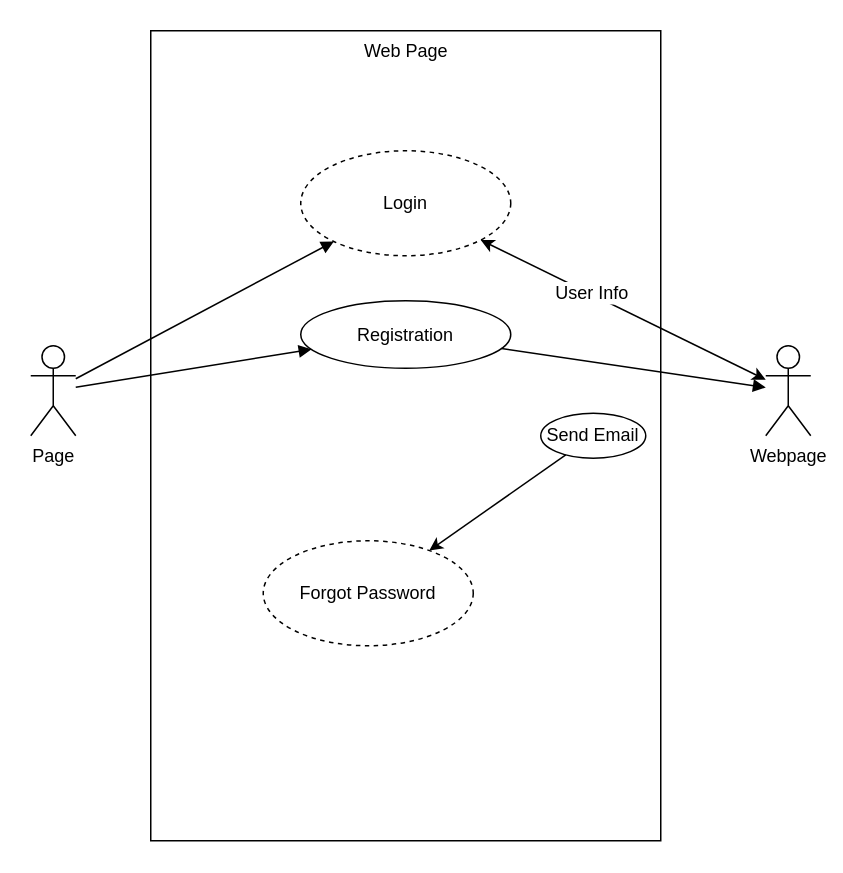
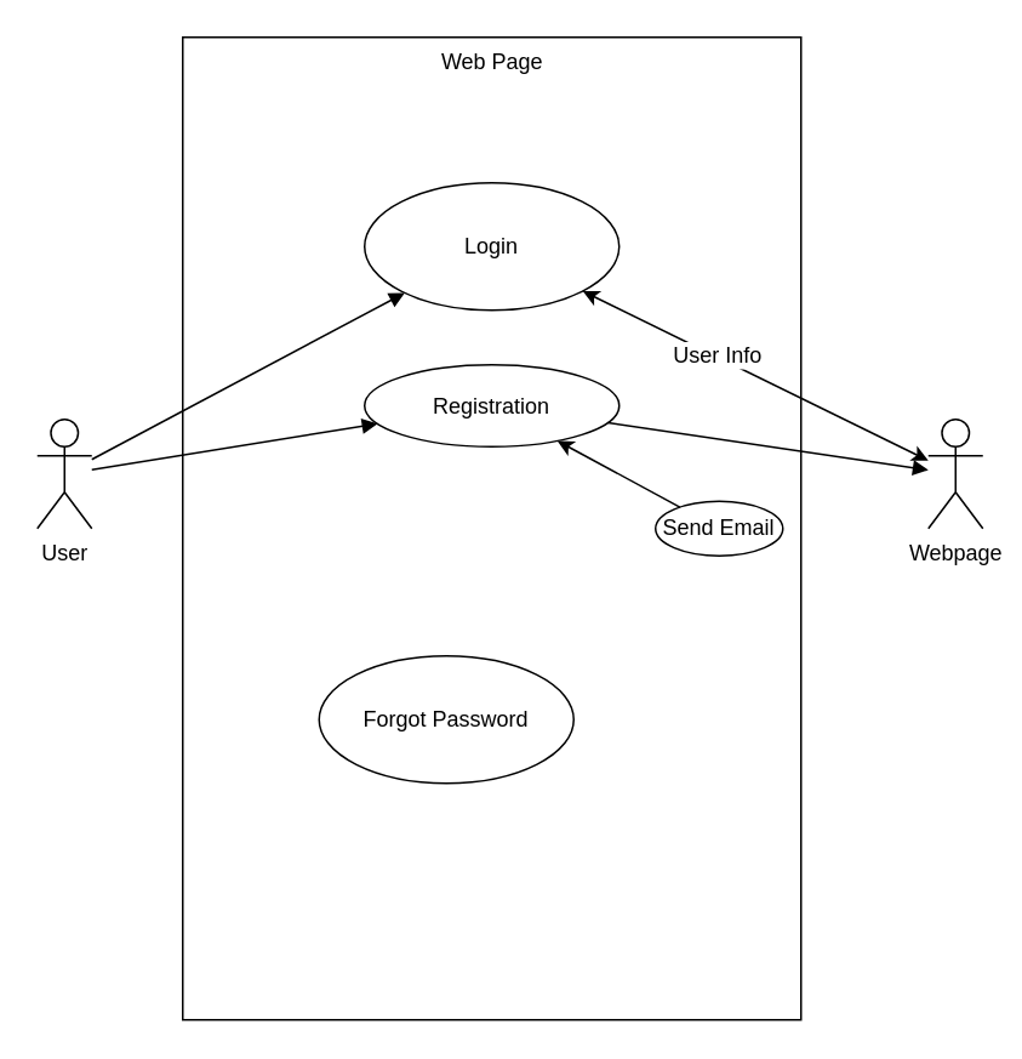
- <mxCell id="5" value="Login" style="ellipse;whiteSpace=wrap;html=1;fontSize=12;dashed=1;" vertex="1" parent="1"><mxGeometry x="200" y="100" width="140" height="70" as="geometry" /></mxCell>
+ <mxCell id="5" value="Login" style="ellipse;whiteSpace=wrap;html=1;fontSize=12;" vertex="1" parent="1"><mxGeometry x="200" y="100" width="140" height="70" as="geometry" /></mxCell>
- <mxCell id="3" value="Page" style="shape=umlActor;verticalLabelPosition=bottom;verticalAlign=top;html=1;outlineConnect=0;" vertex="1" parent="1"><mxGeometry x="20" y="230" width="30" height="60" as="geometry" /></mxCell>
+ <mxCell id="3" value="User" style="shape=umlActor;verticalLabelPosition=bottom;verticalAlign=top;html=1;outlineConnect=0;" vertex="1" parent="1"><mxGeometry x="20" y="230" width="30" height="60" as="geometry" /></mxCell>
- <mxCell id="14" value="" style="endArrow=classic;html=1;rounded=0;fontSize=12;" edge="1" parent="1" source="13" target="12"><mxGeometry width="50" height="50" relative="1" as="geometry"><mxPoint x="220" y="340" as="sourcePoint" /><mxPoint x="270" y="290" as="targetPoint" /></mxGeometry></mxCell>
+ <mxCell id="14" value="" style="endArrow=classic;html=1;rounded=0;fontSize=12;" edge="1" parent="1" source="13" target="6"><mxGeometry width="50" height="50" relative="1" as="geometry"><mxPoint x="220" y="340" as="sourcePoint" /><mxPoint x="270" y="290" as="targetPoint" /></mxGeometry></mxCell>
- <mxCell id="12" value="Forgot Password" style="ellipse;whiteSpace=wrap;html=1;fontSize=12;dashed=1;" vertex="1" parent="1"><mxGeometry x="175" y="360" width="140" height="70" as="geometry" /></mxCell>
+ <mxCell id="12" value="Forgot Password" style="ellipse;whiteSpace=wrap;html=1;fontSize=12;" vertex="1" parent="1"><mxGeometry x="175" y="360" width="140" height="70" as="geometry" /></mxCell>
